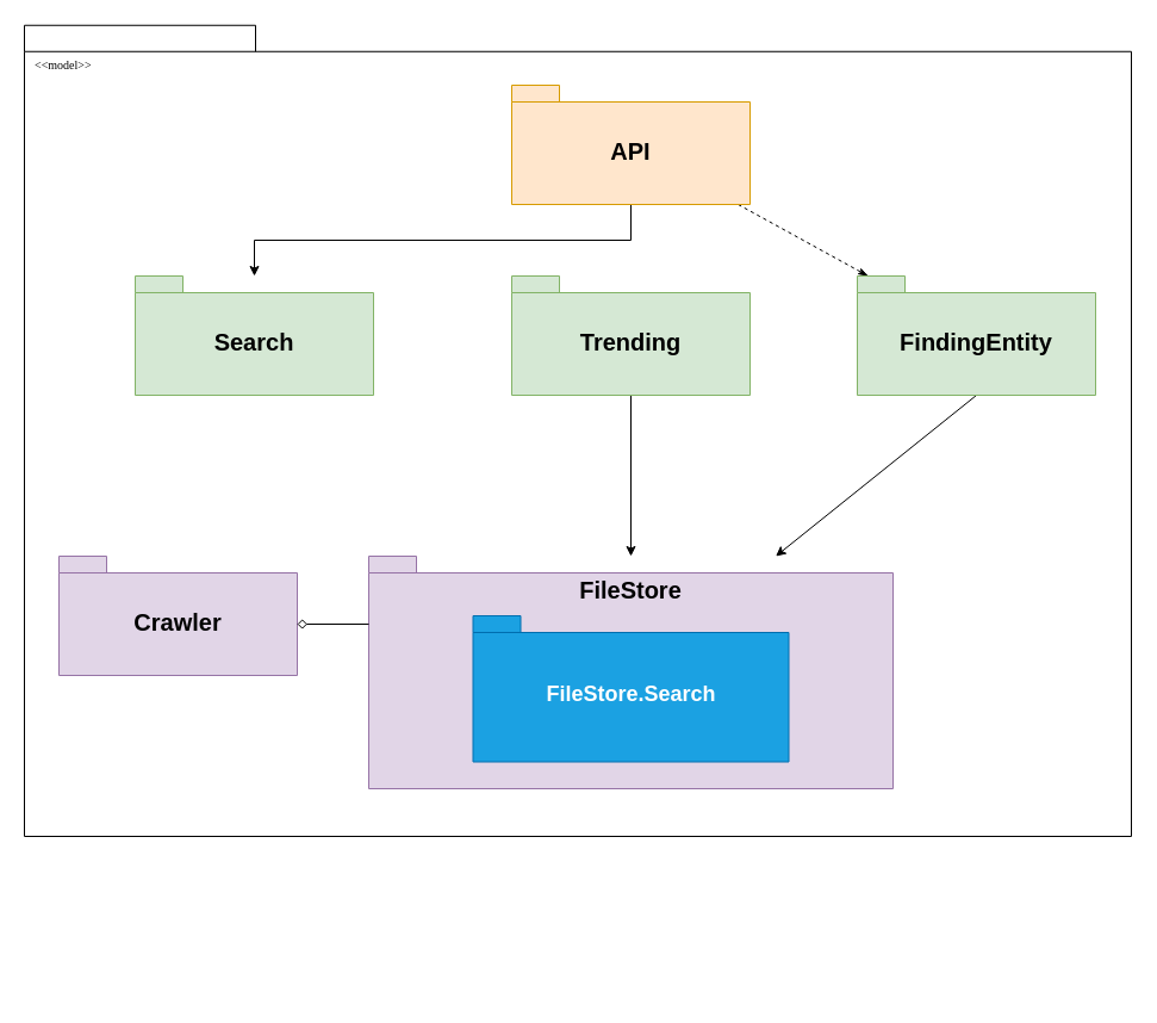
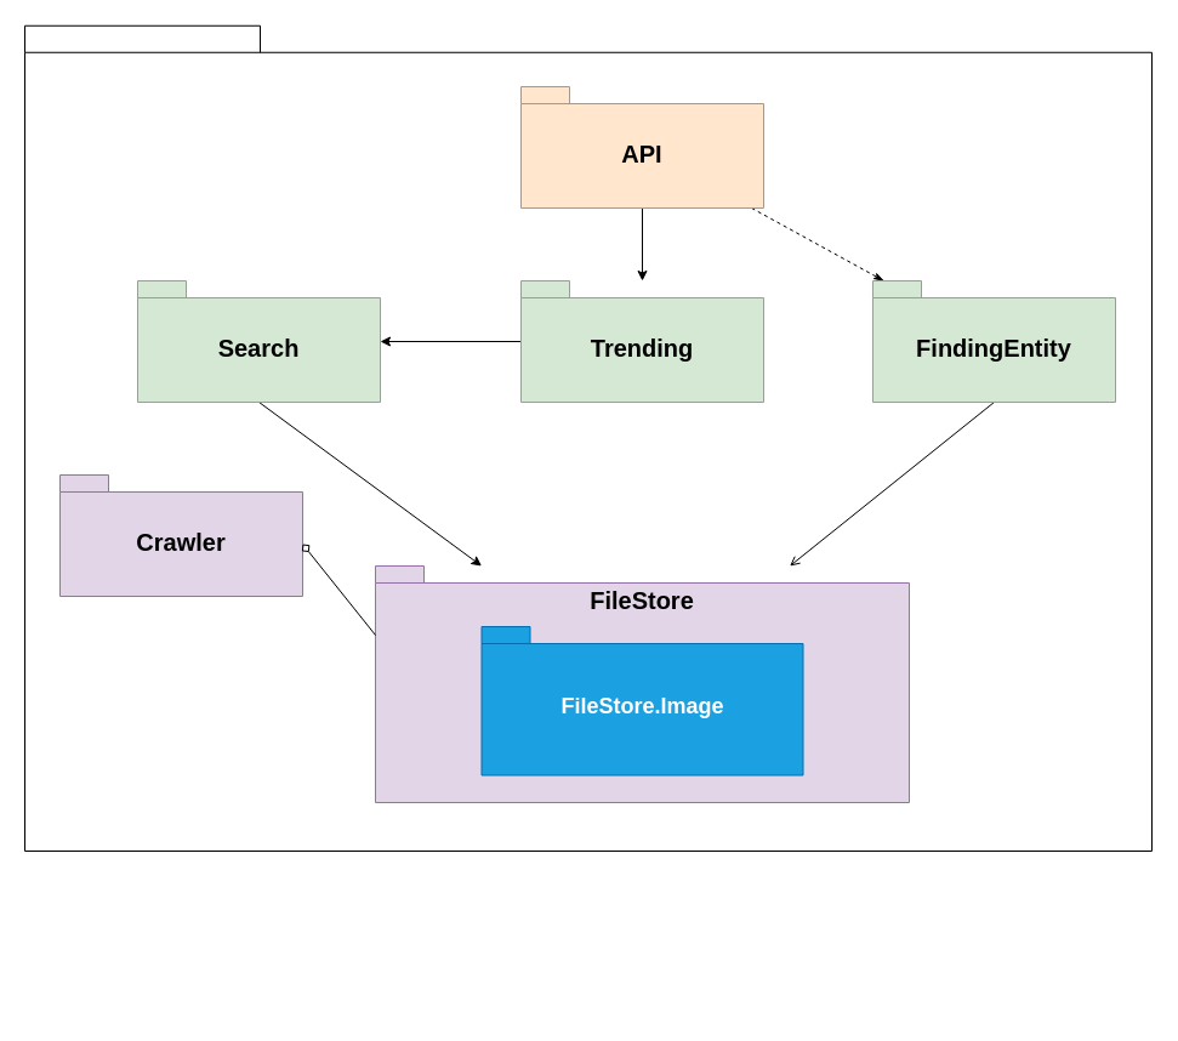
- <mxCell id="7" value="&amp;lt;&amp;lt;model&amp;gt;&amp;gt;" style="text;html=1;align=left;verticalAlign=top;spacingTop=-4;fontSize=10;fontFamily=Verdana" parent="1" vertex="1"><mxGeometry x="26.5" y="45.5" width="130" height="20" as="geometry" /></mxCell>
- <mxCell id="8" style="edgeStyle=orthogonalEdgeStyle;rounded=0;orthogonalLoop=1;jettySize=auto;html=1;exitX=0.5;exitY=1;exitDx=0;exitDy=0;exitPerimeter=0;" parent="1" source="10" target="12" edge="1"><mxGeometry relative="1" as="geometry" /></mxCell>
+ <mxCell id="8" style="edgeStyle=orthogonalEdgeStyle;rounded=0;orthogonalLoop=1;jettySize=auto;html=1;exitX=0.5;exitY=1;exitDx=0;exitDy=0;exitPerimeter=0;" parent="1" source="10" target="16" edge="1"><mxGeometry relative="1" as="geometry" /></mxCell>
- <mxCell id="15" style="rounded=0;orthogonalLoop=1;jettySize=auto;html=1;" edge="1" parent="1" source="16" target="14"><mxGeometry relative="1" as="geometry" /></mxCell>
+ <mxCell id="15" style="rounded=0;orthogonalLoop=1;jettySize=auto;html=1;" edge="1" parent="1" source="16" target="12"><mxGeometry relative="1" as="geometry" /></mxCell>
+ <mxCell id="11" style="rounded=0;orthogonalLoop=1;jettySize=auto;html=1;exitX=0.5;exitY=1;exitDx=0;exitDy=0;exitPerimeter=0;" parent="1" source="12" target="14" edge="1"><mxGeometry relative="1" as="geometry" /></mxCell>
- <mxCell id="17" style="rounded=0;orthogonalLoop=1;jettySize=auto;html=1;exitX=0.5;exitY=1;exitDx=0;exitDy=0;exitPerimeter=0;" edge="1" parent="1" source="18" target="14"><mxGeometry relative="1" as="geometry" /></mxCell>
+ <mxCell id="17" style="rounded=0;orthogonalLoop=1;jettySize=auto;html=1;exitX=0.5;exitY=1;exitDx=0;exitDy=0;exitPerimeter=0;endArrow=open;" edge="1" parent="1" source="18" target="14"><mxGeometry relative="1" as="geometry" /></mxCell>
- <mxCell id="13" value="&lt;font style=&quot;font-size: 20px;&quot;&gt;Crawler&lt;/font&gt;" style="shape=folder;fontStyle=1;spacingTop=10;tabWidth=40;tabHeight=14;tabPosition=left;html=1;whiteSpace=wrap;fillColor=#e1d5e7;strokeColor=#9673a6;" parent="1" vertex="1"><mxGeometry x="49" y="466" width="200" height="100" as="geometry" /></mxCell>
+ <mxCell id="13" value="&lt;font style=&quot;font-size: 20px;&quot;&gt;Crawler&lt;/font&gt;" style="shape=folder;fontStyle=1;spacingTop=10;tabWidth=40;tabHeight=14;tabPosition=left;html=1;whiteSpace=wrap;fillColor=#e1d5e7;strokeColor=#9673a6;" parent="1" vertex="1"><mxGeometry x="49" y="391" width="200" height="100" as="geometry" /></mxCell>
- <mxCell id="20" value="&lt;font style=&quot;font-size: 18px;&quot;&gt;FileStore.Search&lt;/font&gt;" style="shape=folder;fontStyle=1;spacingTop=10;tabWidth=40;tabHeight=14;tabPosition=left;html=1;whiteSpace=wrap;fillColor=#1ba1e2;strokeColor=#006EAF;fontColor=#ffffff;" vertex="1" parent="1"><mxGeometry x="396.5" y="516" width="265" height="122.5" as="geometry" /></mxCell>
+ <mxCell id="20" value="&lt;font style=&quot;font-size: 18px;&quot;&gt;FileStore.Image&lt;/font&gt;" style="shape=folder;fontStyle=1;spacingTop=10;tabWidth=40;tabHeight=14;tabPosition=left;html=1;whiteSpace=wrap;fillColor=#1ba1e2;strokeColor=#006EAF;fontColor=#ffffff;" vertex="1" parent="1"><mxGeometry x="396.5" y="516" width="265" height="122.5" as="geometry" /></mxCell>
